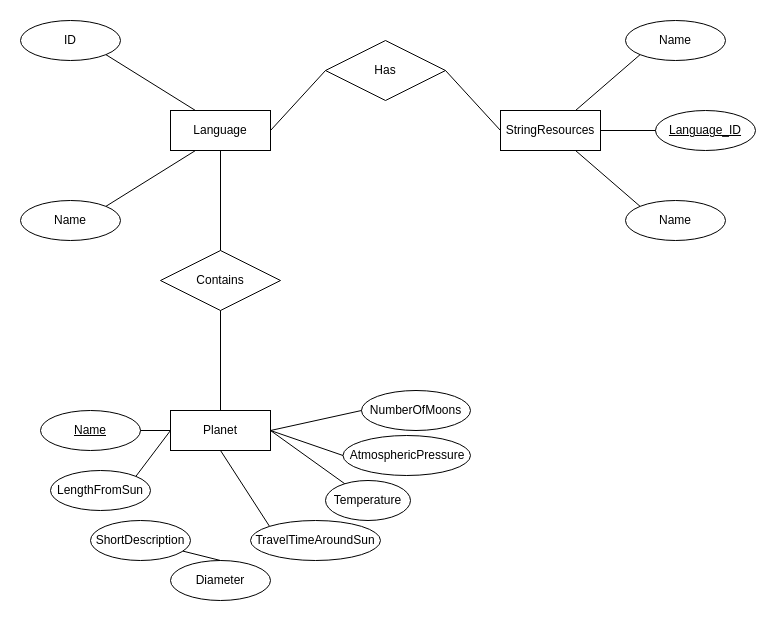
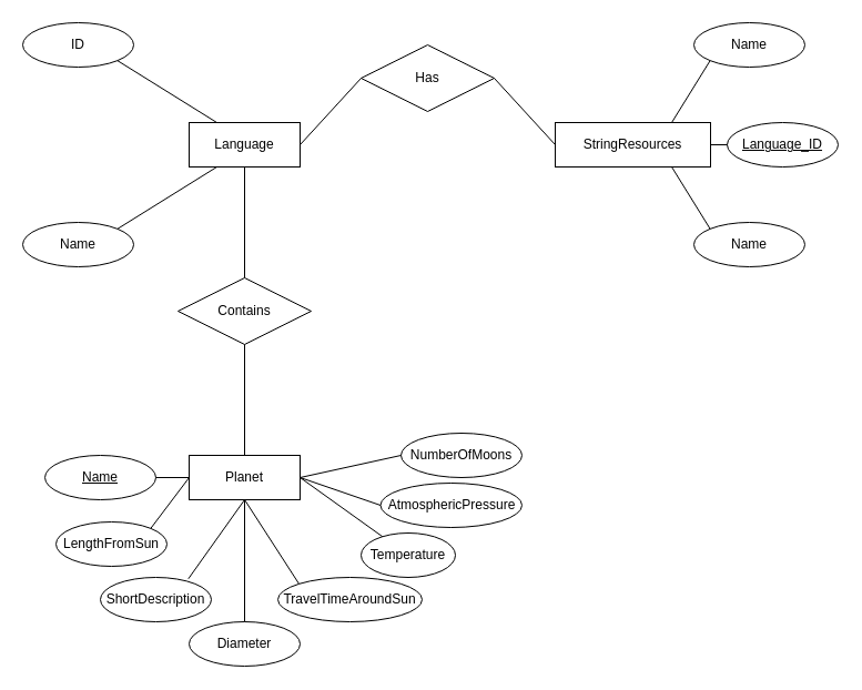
- <mxCell id="7" value="StringResources" style="whiteSpace=wrap;html=1;align=center;" parent="1" vertex="1"><mxGeometry x="500" y="110" width="100" height="40" as="geometry" /></mxCell>
+ <mxCell id="7" value="StringResources" style="whiteSpace=wrap;html=1;align=center;" parent="1" vertex="1"><mxGeometry x="500" y="110" width="140" height="40" as="geometry" /></mxCell>
+ <mxCell id="34" value="" style="endArrow=none;html=1;rounded=0;exitX=0.793;exitY=0.032;exitDx=0;exitDy=0;exitPerimeter=0;entryX=0.5;entryY=1;entryDx=0;entryDy=0;" edge="1" parent="1" source="23" target="17"><mxGeometry width="50" height="50" relative="1" as="geometry"><mxPoint x="180" y="520" as="sourcePoint" /><mxPoint x="230" y="470" as="targetPoint" /></mxGeometry></mxCell>
- <mxCell id="32" value="" style="endArrow=none;html=1;rounded=0;exitX=0.5;exitY=0;exitDx=0;exitDy=0;" edge="1" parent="1" source="24" target="23"><mxGeometry width="50" height="50" relative="1" as="geometry"><mxPoint x="200" y="550" as="sourcePoint" /><mxPoint x="250" y="500" as="targetPoint" /></mxGeometry></mxCell>
+ <mxCell id="32" value="" style="endArrow=none;html=1;rounded=0;exitX=0.5;exitY=0;exitDx=0;exitDy=0;entryX=0.5;entryY=1;entryDx=0;entryDy=0;" edge="1" parent="1" source="24" target="17"><mxGeometry width="50" height="50" relative="1" as="geometry"><mxPoint x="200" y="550" as="sourcePoint" /><mxPoint x="250" y="500" as="targetPoint" /></mxGeometry></mxCell>
